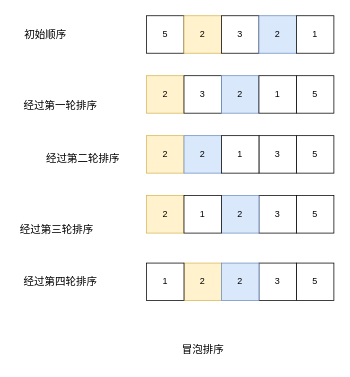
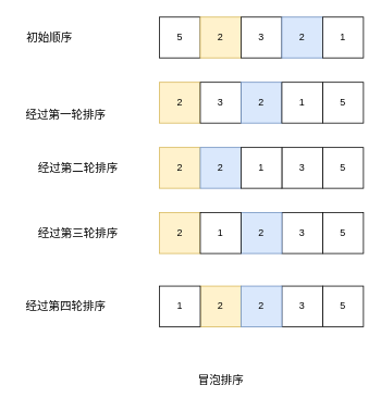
- <mxCell id="29" value="经过第二轮排序" style="text;html=1;align=center;verticalAlign=middle;resizable=0;points=[];autosize=1;strokeColor=none;fillColor=none;fontSize=14;" vertex="1" parent="1"><mxGeometry x="50" y="195" width="120" height="30" as="geometry" /></mxCell>
+ <mxCell id="29" value="经过第二轮排序" style="text;html=1;align=center;verticalAlign=middle;resizable=0;points=[];autosize=1;strokeColor=none;fillColor=none;fontSize=14;" vertex="1" parent="1"><mxGeometry x="35" y="190" width="120" height="30" as="geometry" /></mxCell>
- <mxCell id="30" value="经过第三轮排序" style="text;html=1;align=center;verticalAlign=middle;resizable=0;points=[];autosize=1;strokeColor=none;fillColor=none;fontSize=14;" vertex="1" parent="1"><mxGeometry x="15" y="290" width="120" height="30" as="geometry" /></mxCell>
+ <mxCell id="30" value="经过第三轮排序" style="text;html=1;align=center;verticalAlign=middle;resizable=0;points=[];autosize=1;strokeColor=none;fillColor=none;fontSize=14;" vertex="1" parent="1"><mxGeometry x="35" y="270" width="120" height="30" as="geometry" /></mxCell>
